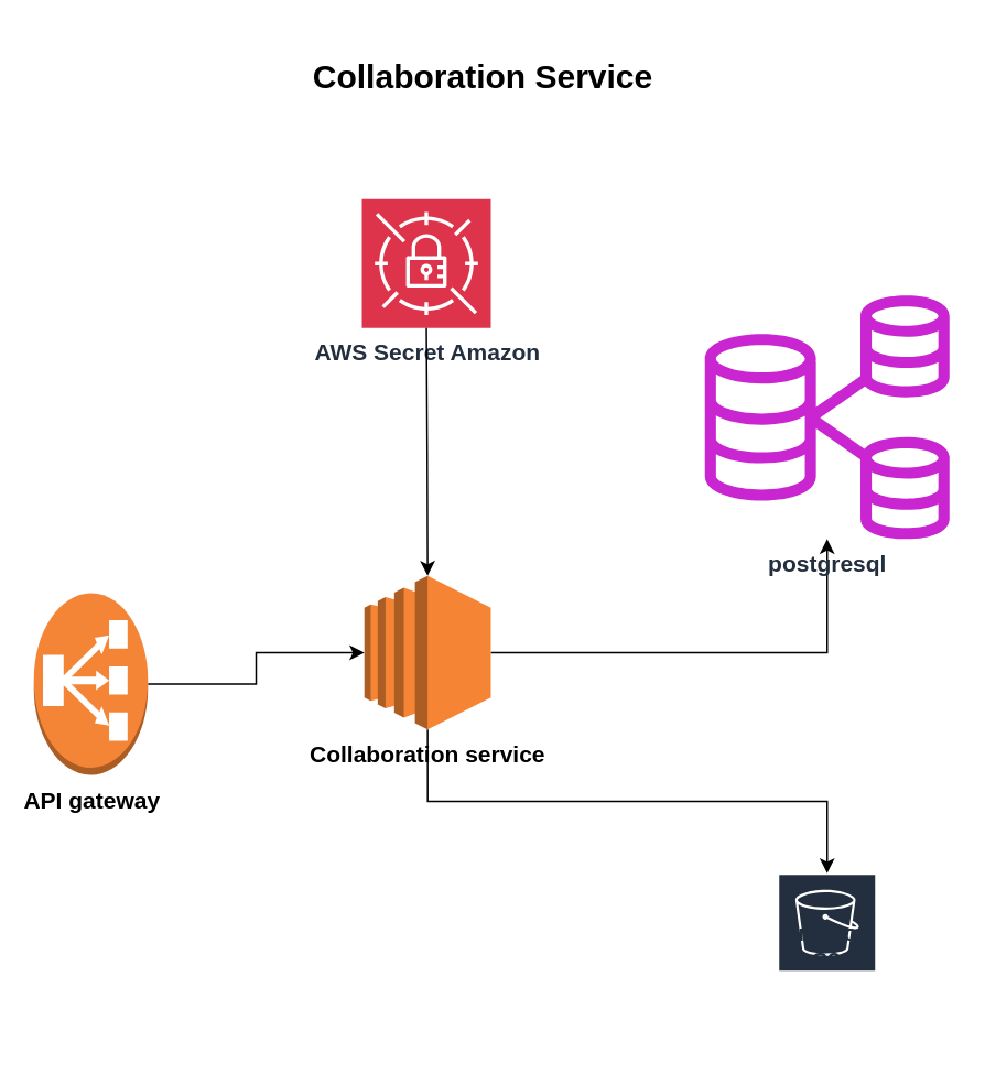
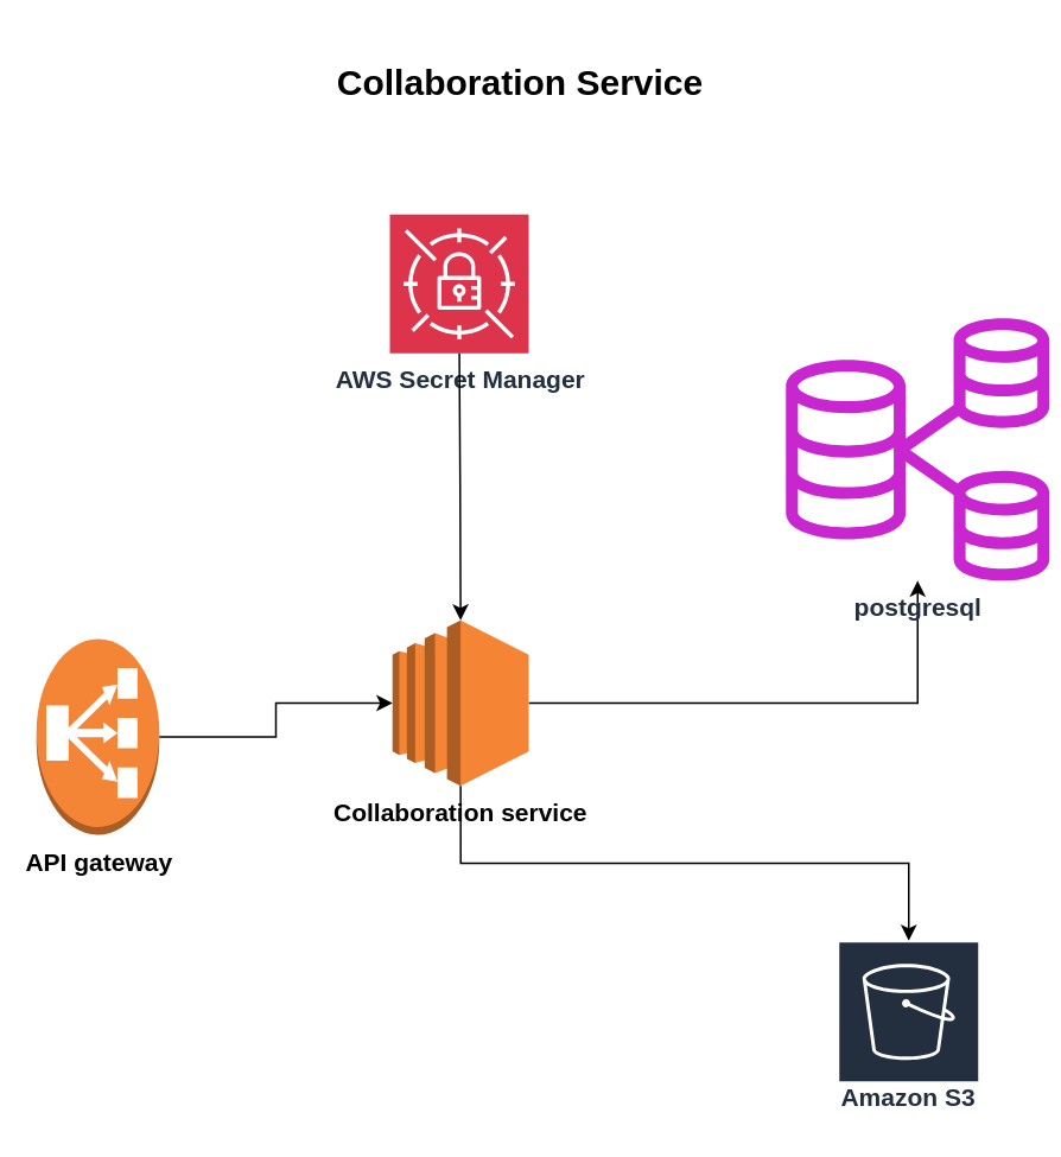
- <mxCell id="6" value="AWS Secret Amazon&lt;div&gt;&lt;br&gt;&lt;/div&gt;" style="sketch=0;points=[[0,0,0],[0.25,0,0],[0.5,0,0],[0.75,0,0],[1,0,0],[0,1,0],[0.25,1,0],[0.5,1,0],[0.75,1,0],[1,1,0],[0,0.25,0],[0,0.5,0],[0,0.75,0],[1,0.25,0],[1,0.5,0],[1,0.75,0]];outlineConnect=0;fontColor=#232F3E;fillColor=#DD344C;strokeColor=#ffffff;dashed=0;verticalLabelPosition=bottom;verticalAlign=top;align=center;html=1;fontSize=14;fontStyle=1;aspect=fixed;shape=mxgraph.aws4.resourceIcon;resIcon=mxgraph.aws4.secrets_manager;" parent="1" vertex="1"><mxGeometry x="218.5" y="120" width="78" height="78" as="geometry" /></mxCell>
+ <mxCell id="6" value="AWS Secret Manager&lt;div&gt;&lt;br&gt;&lt;/div&gt;" style="sketch=0;points=[[0,0,0],[0.25,0,0],[0.5,0,0],[0.75,0,0],[1,0,0],[0,1,0],[0.25,1,0],[0.5,1,0],[0.75,1,0],[1,1,0],[0,0.25,0],[0,0.5,0],[0,0.75,0],[1,0.25,0],[1,0.5,0],[1,0.75,0]];outlineConnect=0;fontColor=#232F3E;fillColor=#DD344C;strokeColor=#ffffff;dashed=0;verticalLabelPosition=bottom;verticalAlign=top;align=center;html=1;fontSize=14;fontStyle=1;aspect=fixed;shape=mxgraph.aws4.resourceIcon;resIcon=mxgraph.aws4.secrets_manager;" parent="1" vertex="1"><mxGeometry x="218.5" y="120" width="78" height="78" as="geometry" /></mxCell>
- <mxCell id="5" value="postgresql" style="sketch=0;outlineConnect=0;fontColor=#232F3E;gradientColor=none;fillColor=#C925D1;strokeColor=none;dashed=0;verticalLabelPosition=bottom;verticalAlign=top;align=center;html=1;fontSize=14;fontStyle=1;aspect=fixed;pointerEvents=1;shape=mxgraph.aws4.rds_multi_az_db_cluster;" parent="1" vertex="1"><mxGeometry x="426" y="178" width="148" height="148" as="geometry" /></mxCell>
+ <mxCell id="5" value="postgresql" style="sketch=0;outlineConnect=0;fontColor=#232F3E;gradientColor=none;fillColor=#C925D1;strokeColor=none;dashed=0;verticalLabelPosition=bottom;verticalAlign=top;align=center;html=1;fontSize=14;fontStyle=1;aspect=fixed;pointerEvents=1;shape=mxgraph.aws4.rds_multi_az_db_cluster;" parent="1" vertex="1"><mxGeometry x="441" y="178" width="148" height="148" as="geometry" /></mxCell>
- <mxCell id="8" value="Amazon S3" style="sketch=0;outlineConnect=0;fontColor=#232F3E;gradientColor=none;strokeColor=#ffffff;fillColor=#232F3E;dashed=0;verticalLabelPosition=middle;verticalAlign=bottom;align=center;html=1;whiteSpace=wrap;fontSize=14;fontStyle=1;spacing=3;shape=mxgraph.aws4.productIcon;prIcon=mxgraph.aws4.s3;" parent="1" vertex="1"><mxGeometry x="470" y="528" width="60" height="65" as="geometry" /></mxCell>
+ <mxCell id="8" value="Amazon S3" style="sketch=0;outlineConnect=0;fontColor=#232F3E;gradientColor=none;strokeColor=#ffffff;fillColor=#232F3E;dashed=0;verticalLabelPosition=middle;verticalAlign=bottom;align=center;html=1;whiteSpace=wrap;fontSize=14;fontStyle=1;spacing=3;shape=mxgraph.aws4.productIcon;prIcon=mxgraph.aws4.s3;" parent="1" vertex="1"><mxGeometry x="470" y="528" width="80" height="100" as="geometry" /></mxCell>
